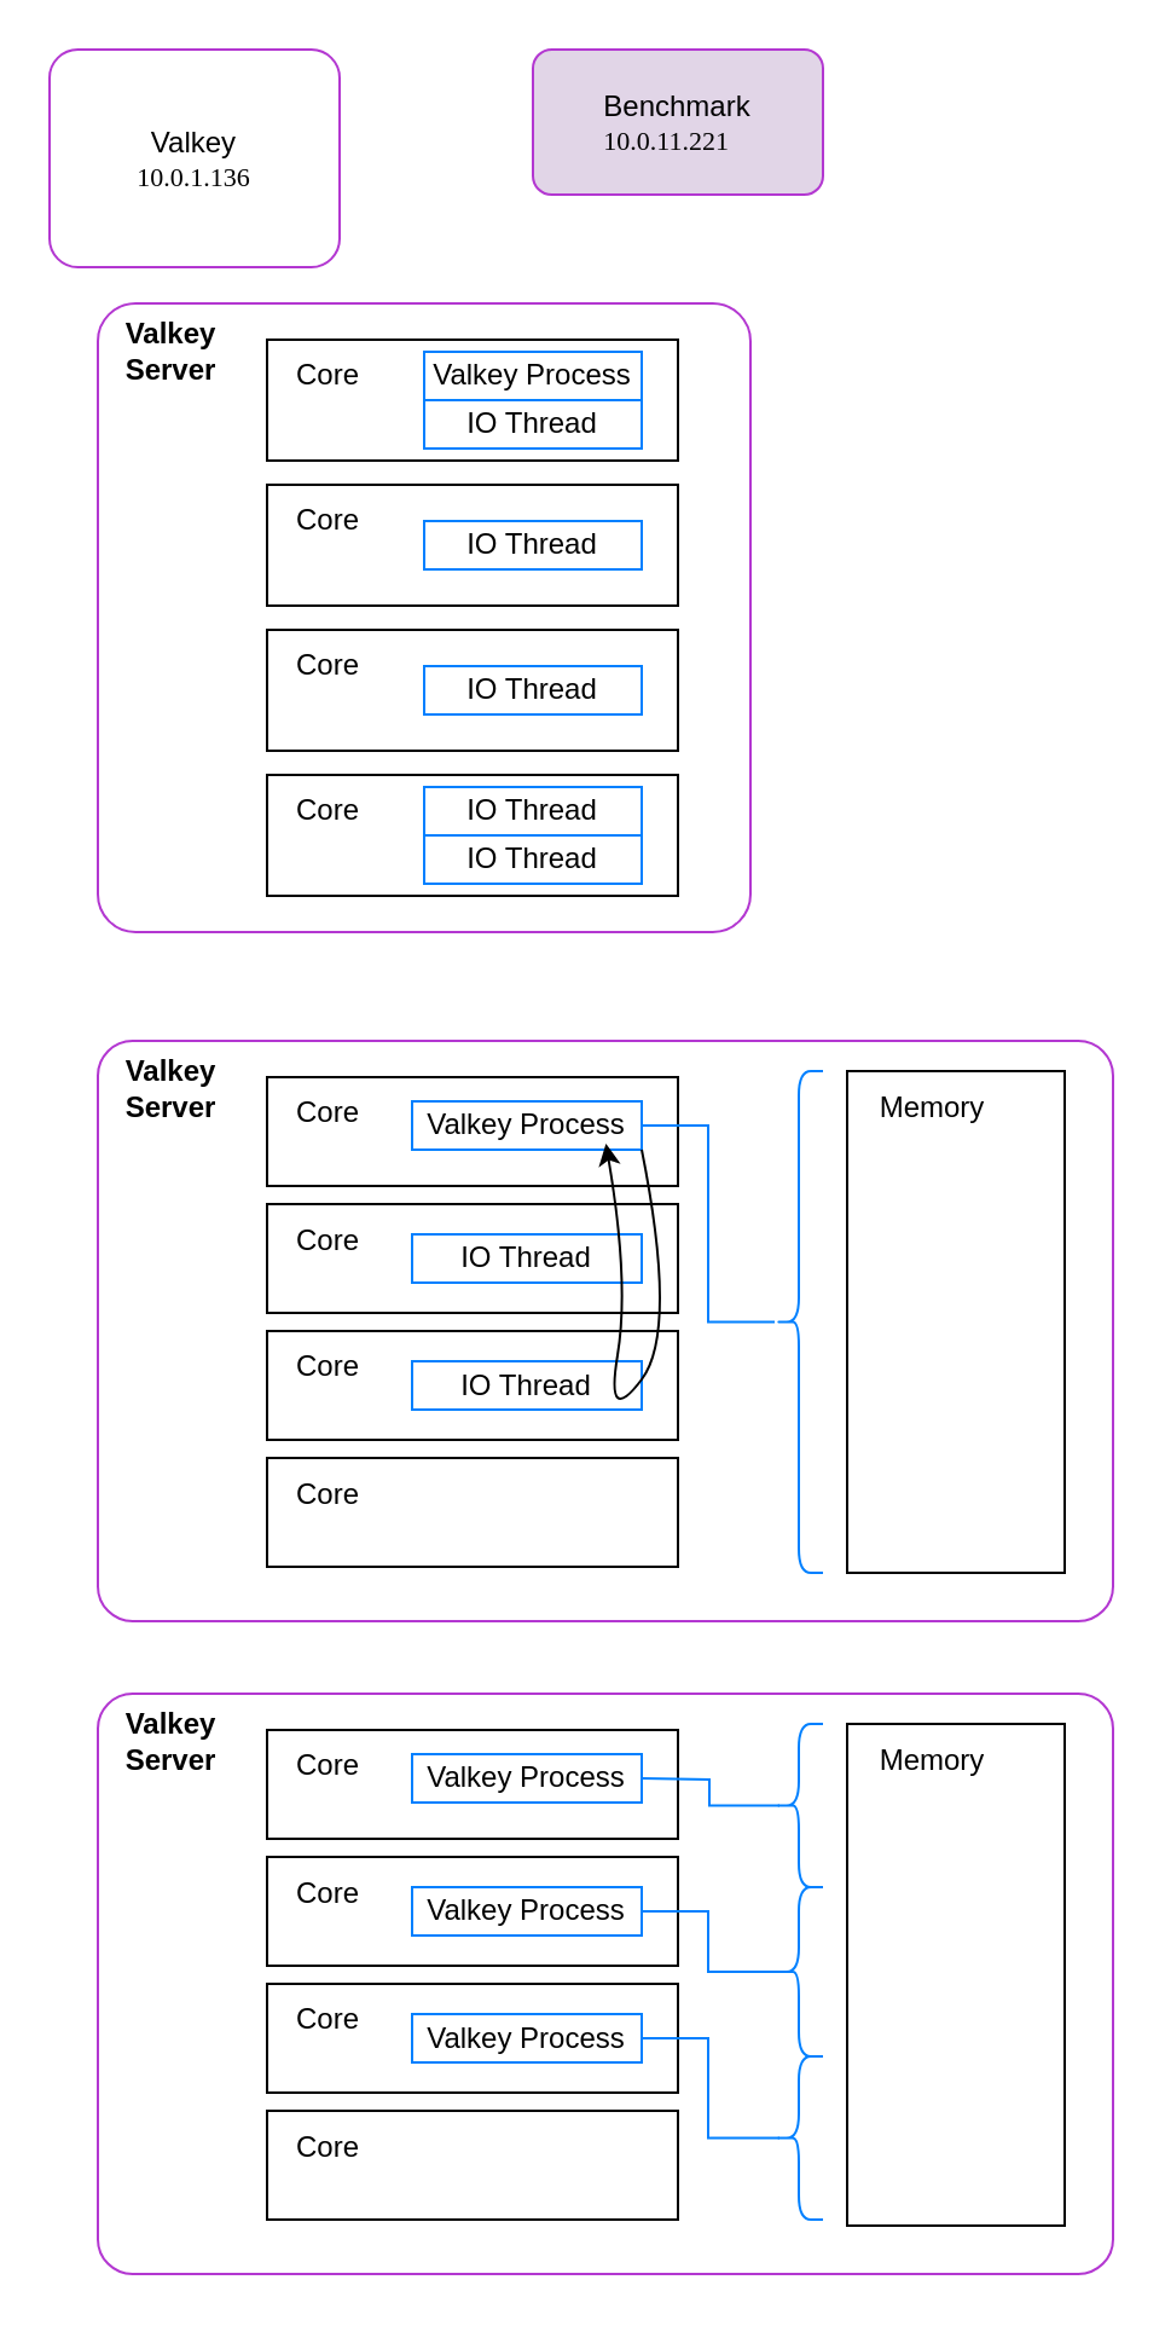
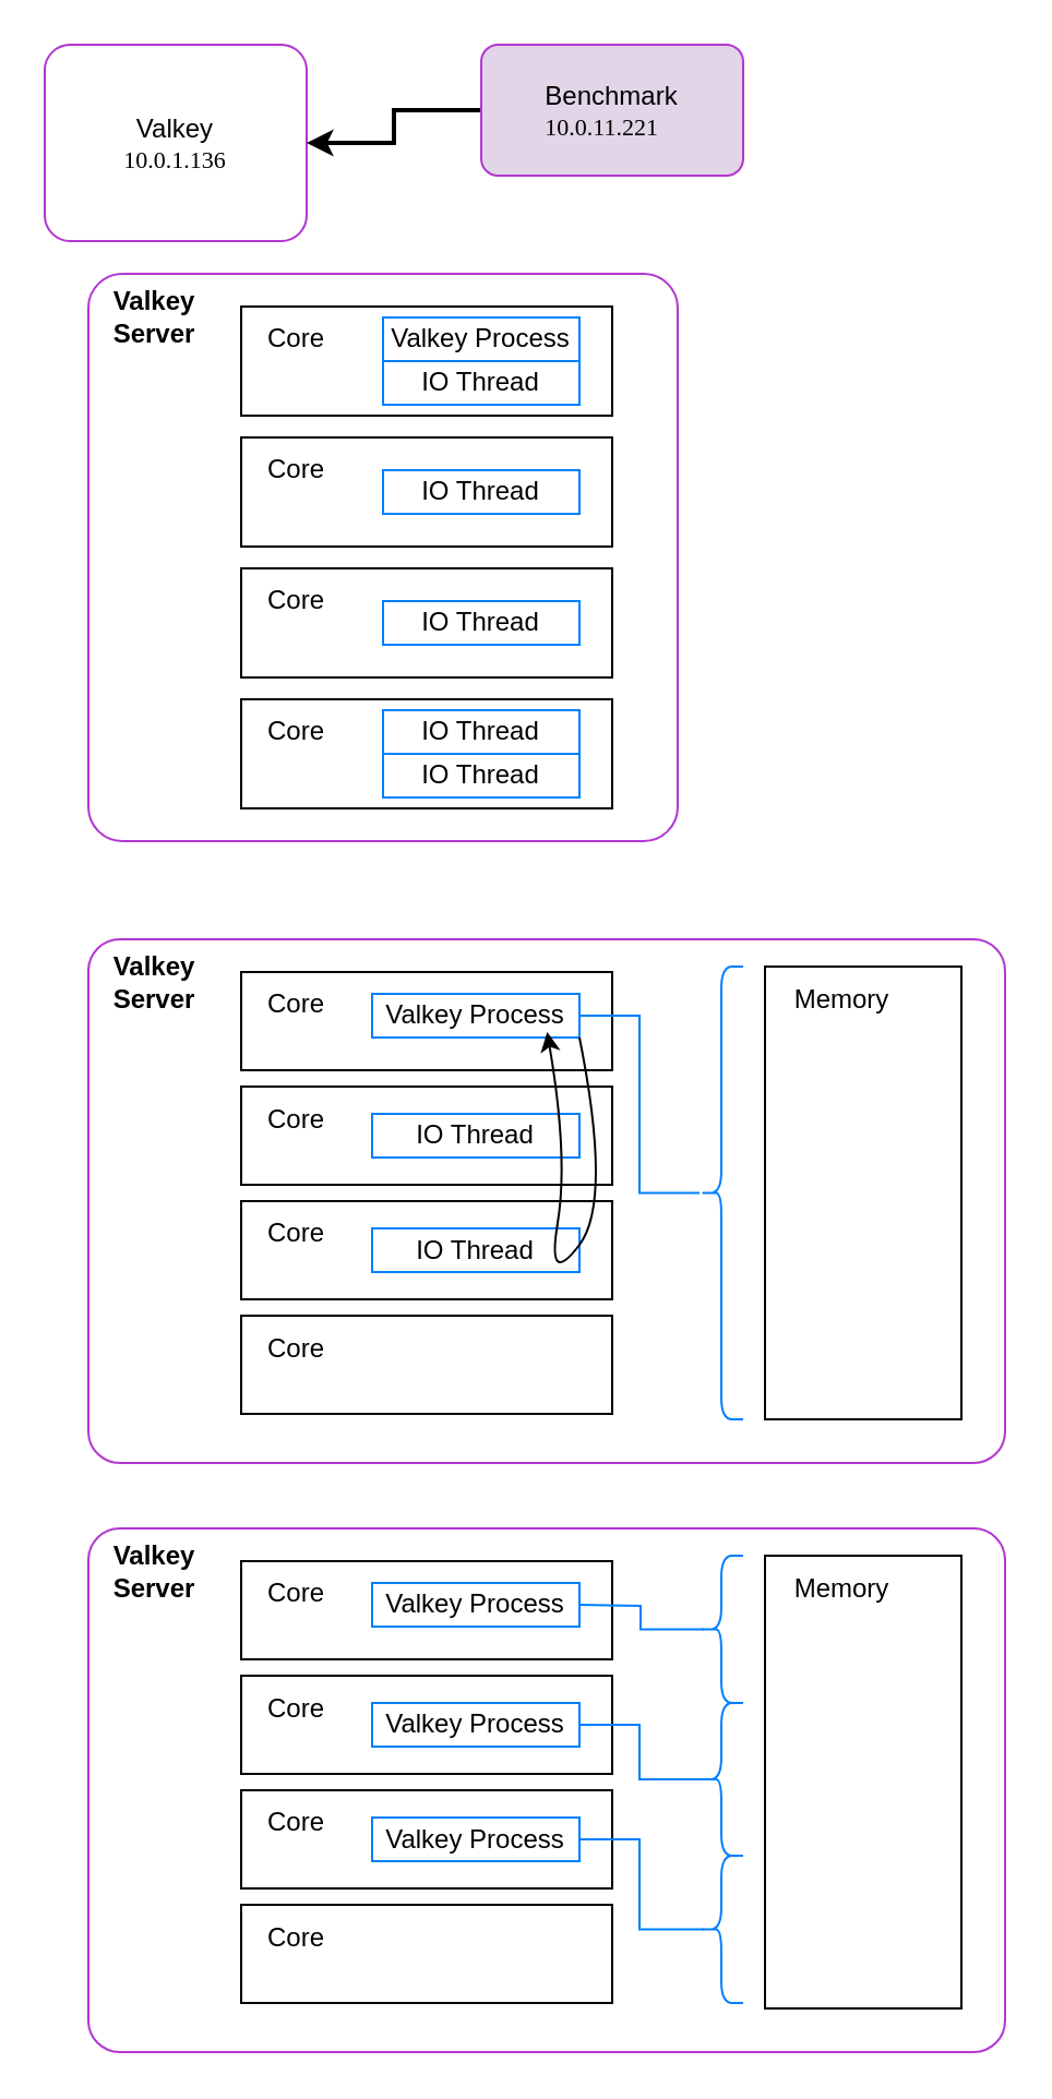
+ <mxCell id="3" style="edgeStyle=orthogonalEdgeStyle;rounded=0;orthogonalLoop=1;jettySize=auto;html=1;exitX=0;exitY=0.5;exitDx=0;exitDy=0;entryX=1;entryY=0.5;entryDx=0;entryDy=0;strokeWidth=2;" edge="1" parent="1" source="4" target="2"><mxGeometry relative="1" as="geometry" /></mxCell>
